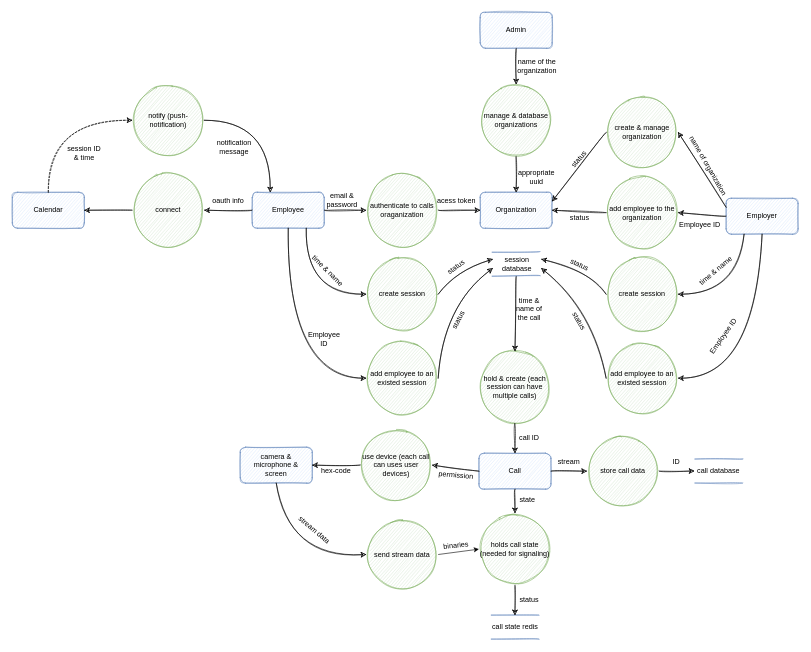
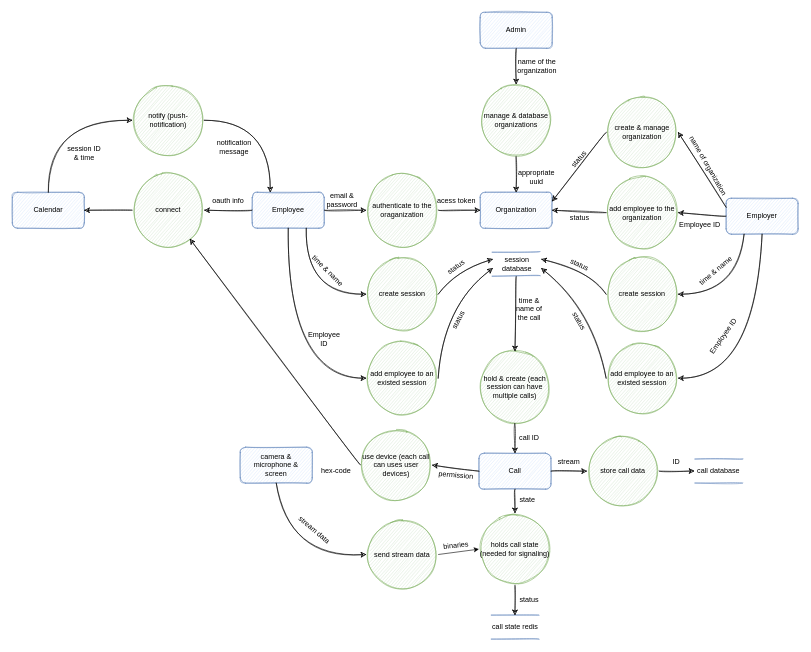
- <mxCell id="45" value="" style="endArrow=classic;html=1;rounded=1;sketch=1;curved=1;exitX=0.5;exitY=0;exitDx=0;exitDy=0;entryX=0;entryY=0.5;entryDx=0;entryDy=0;dashed=1;" parent="1" source="6" target="44" edge="1"><mxGeometry width="50" height="50" relative="1" as="geometry"><mxPoint x="300" y="370" as="sourcePoint" /><mxPoint x="350" y="320" as="targetPoint" /><Array as="points"><mxPoint x="80" y="200" /></Array></mxGeometry></mxCell>
+ <mxCell id="45" value="" style="endArrow=classic;html=1;rounded=1;sketch=1;curved=1;exitX=0.5;exitY=0;exitDx=0;exitDy=0;entryX=0;entryY=0.5;entryDx=0;entryDy=0;" parent="1" source="6" target="44" edge="1"><mxGeometry width="50" height="50" relative="1" as="geometry"><mxPoint x="300" y="370" as="sourcePoint" /><mxPoint x="350" y="320" as="targetPoint" /><Array as="points"><mxPoint x="80" y="200" /></Array></mxGeometry></mxCell>
- <mxCell id="68" value="authenticate to calls oraganization" style="ellipse;whiteSpace=wrap;html=1;aspect=fixed;rounded=1;sketch=1;fillColor=#d5e8d4;strokeColor=#82b366;" parent="1" vertex="1"><mxGeometry x="610" y="290" width="120" height="120" as="geometry" /></mxCell>
+ <mxCell id="68" value="authenticate to the oraganization" style="ellipse;whiteSpace=wrap;html=1;aspect=fixed;rounded=1;sketch=1;fillColor=#d5e8d4;strokeColor=#82b366;" parent="1" vertex="1"><mxGeometry x="610" y="290" width="120" height="120" as="geometry" /></mxCell>
- <mxCell id="66" value="" style="endArrow=classic;html=1;rounded=1;sketch=1;curved=1;exitX=0;exitY=0.5;exitDx=0;exitDy=0;entryX=1;entryY=0.5;entryDx=0;entryDy=0;" parent="1" source="62" target="64" edge="1"><mxGeometry width="50" height="50" relative="1" as="geometry"><mxPoint x="648" y="795" as="sourcePoint" /><mxPoint x="698" y="745" as="targetPoint" /></mxGeometry></mxCell>
+ <mxCell id="66" value="" style="endArrow=classic;html=1;rounded=1;sketch=1;curved=1;exitX=0;exitY=0.5;exitDx=0;exitDy=0;" parent="1" source="62" target="40" edge="1"><mxGeometry width="50" height="50" relative="1" as="geometry"><mxPoint x="648" y="795" as="sourcePoint" /><mxPoint x="698" y="745" as="targetPoint" /></mxGeometry></mxCell>
